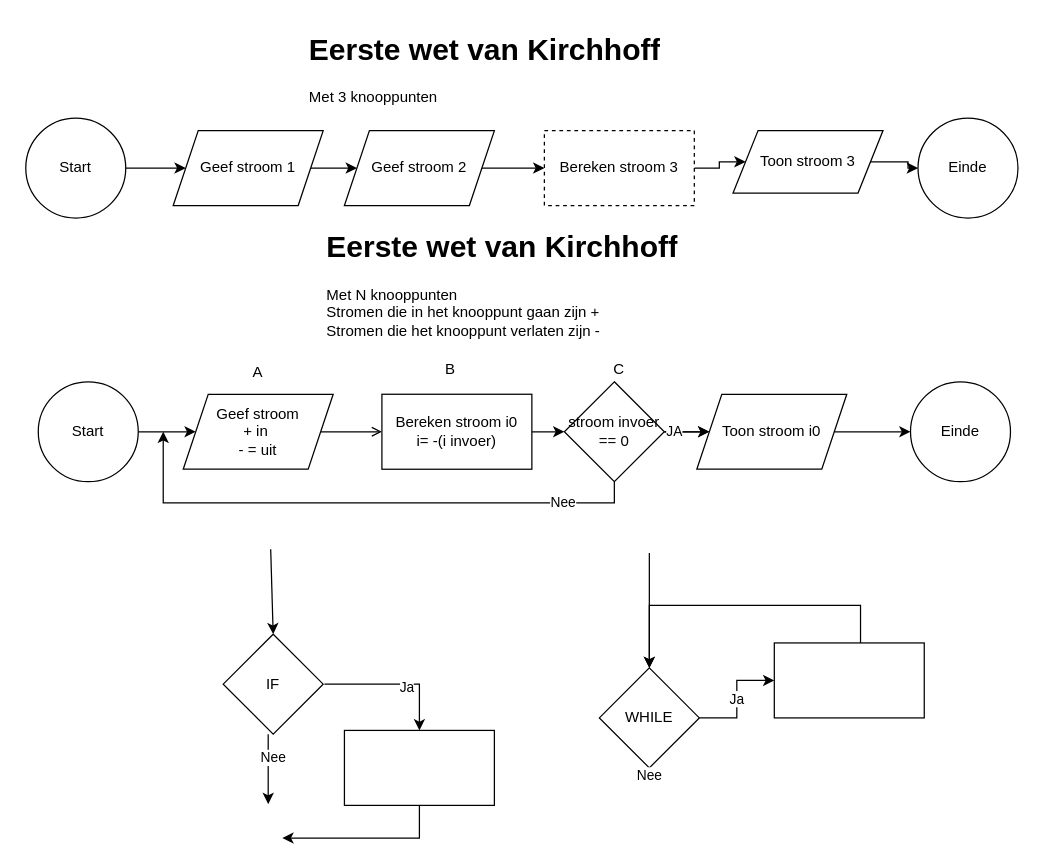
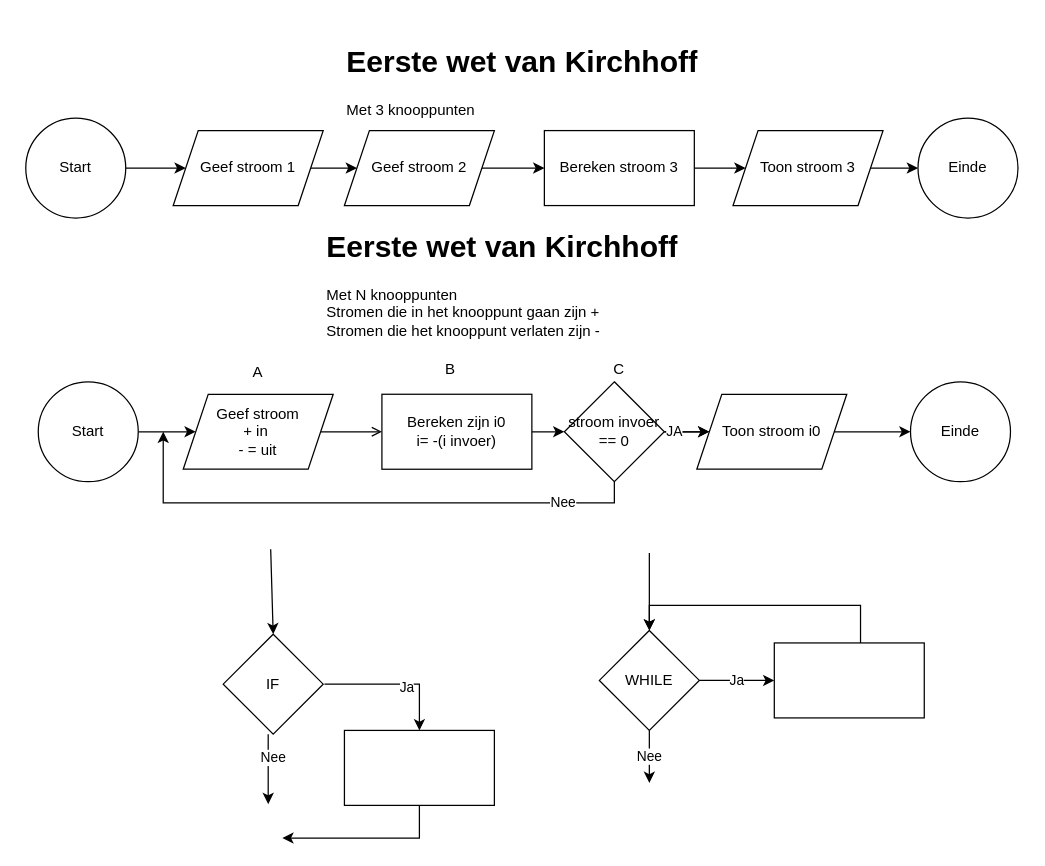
- <mxCell id="13" value="&lt;h1&gt;Eerste wet van Kirchhoff&lt;/h1&gt;&lt;div&gt;Met 3 knooppunten&lt;/div&gt;" style="text;html=1;strokeColor=none;fillColor=none;spacing=5;spacingTop=-20;whiteSpace=wrap;overflow=hidden;rounded=0;" parent="1" vertex="1"><mxGeometry x="242" y="20" width="337" height="67" as="geometry" /></mxCell>
+ <mxCell id="13" value="&lt;h1&gt;Eerste wet van Kirchhoff&lt;/h1&gt;&lt;div&gt;Met 3 knooppunten&lt;/div&gt;" style="text;html=1;strokeColor=none;fillColor=none;spacing=5;spacingTop=-20;whiteSpace=wrap;overflow=hidden;rounded=0;" parent="1" vertex="1"><mxGeometry x="272" y="30" width="337" height="67" as="geometry" /></mxCell>
- <mxCell id="12" value="Toon stroom 3" style="shape=parallelogram;perimeter=parallelogramPerimeter;whiteSpace=wrap;html=1;fixedSize=1;" parent="1" vertex="1"><mxGeometry x="586" y="104" width="120" height="50" as="geometry" /></mxCell>
+ <mxCell id="12" value="Toon stroom 3" style="shape=parallelogram;perimeter=parallelogramPerimeter;whiteSpace=wrap;html=1;fixedSize=1;" parent="1" vertex="1"><mxGeometry x="586" y="104" width="120" height="60" as="geometry" /></mxCell>
- <mxCell id="10" value="Bereken stroom 3" style="whiteSpace=wrap;html=1;dashed=1;" parent="1" vertex="1"><mxGeometry x="435" y="104" width="120" height="60" as="geometry" /></mxCell>
+ <mxCell id="10" value="Bereken stroom 3" style="whiteSpace=wrap;html=1;" parent="1" vertex="1"><mxGeometry x="435" y="104" width="120" height="60" as="geometry" /></mxCell>
- <mxCell id="21" value="Bereken stroom i0&lt;br&gt;i= -(i invoer)" style="whiteSpace=wrap;html=1;" parent="1" vertex="1"><mxGeometry x="305" y="315" width="120" height="60" as="geometry" /></mxCell>
+ <mxCell id="21" value="Bereken zijn i0&lt;br&gt;i= -(i invoer)" style="whiteSpace=wrap;html=1;" parent="1" vertex="1"><mxGeometry x="305" y="315" width="120" height="60" as="geometry" /></mxCell>
- <mxCell id="34" value="WHILE" style="rhombus;whiteSpace=wrap;html=1;" parent="1" vertex="1"><mxGeometry x="479" y="534" width="80" height="80" as="geometry" /></mxCell>
+ <mxCell id="34" value="WHILE" style="rhombus;whiteSpace=wrap;html=1;" parent="1" vertex="1"><mxGeometry x="479" y="504" width="80" height="80" as="geometry" /></mxCell>
